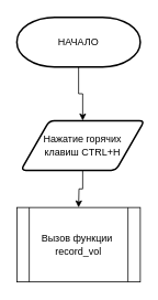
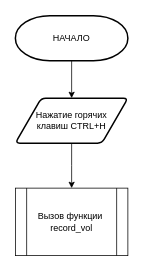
- <mxCell id="5" value="Нажатие горячих&lt;br&gt;клавиш CTRL+H" style="shape=parallelogram;html=1;strokeWidth=2;perimeter=parallelogramPerimeter;whiteSpace=wrap;rounded=1;arcSize=12;size=0.23;" vertex="1" parent="1"><mxGeometry x="25" y="145" width="150" height="60" as="geometry" /></mxCell>
+ <mxCell id="5" value="Нажатие горячих&lt;br&gt;клавиш CTRL+H" style="shape=parallelogram;html=1;strokeWidth=2;perimeter=parallelogramPerimeter;whiteSpace=wrap;rounded=1;arcSize=12;size=0.23;" vertex="1" parent="1"><mxGeometry x="20" y="130" width="150" height="60" as="geometry" /></mxCell>
